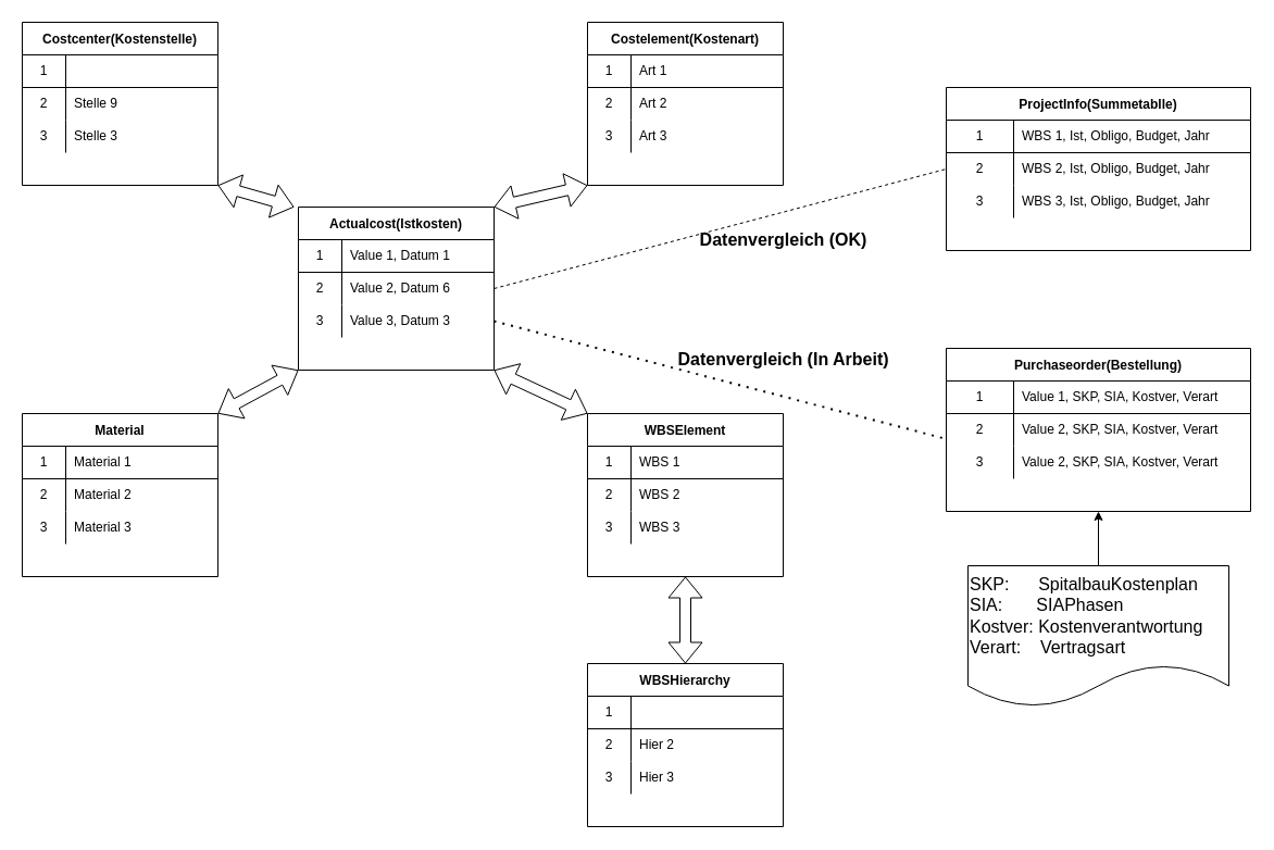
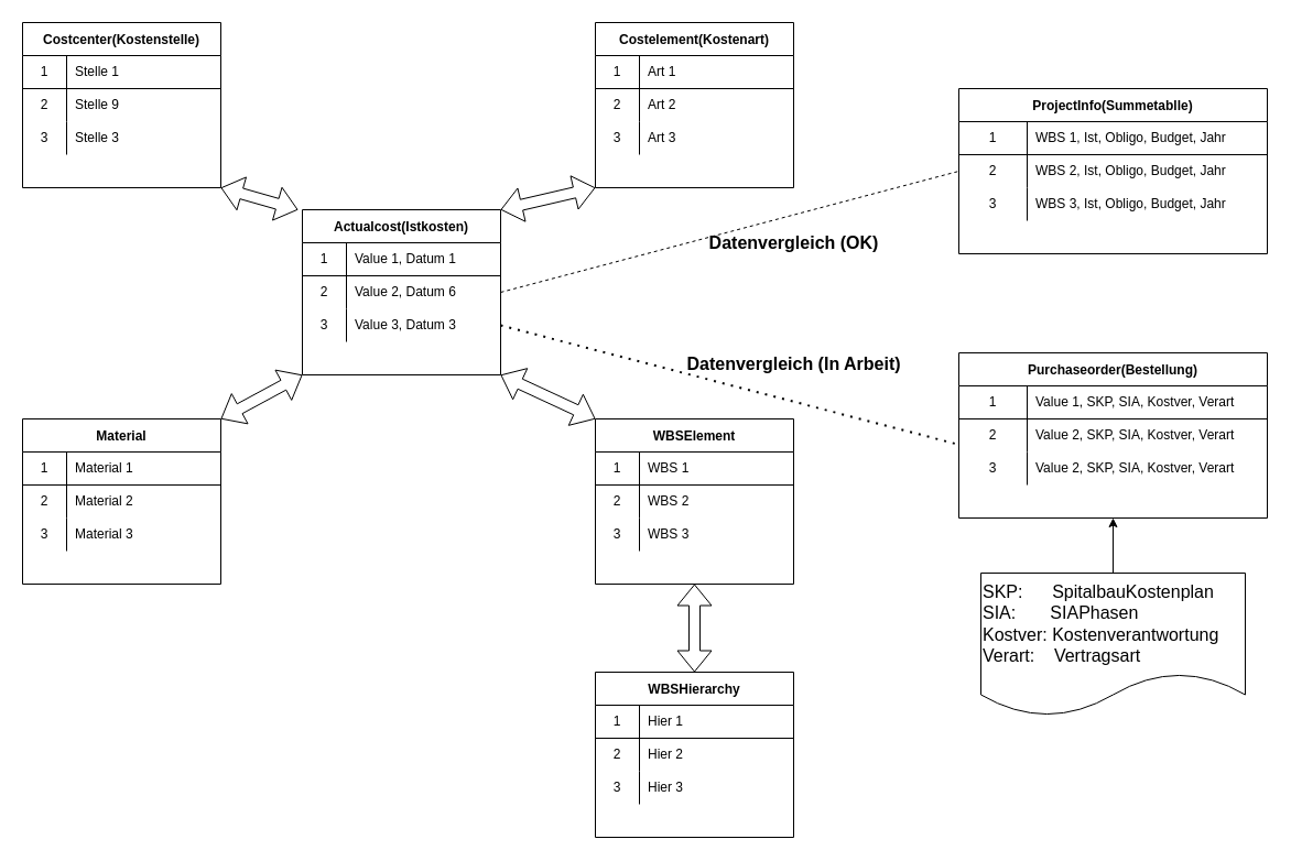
+ <mxCell id="15" value="Stelle 1" style="shape=partialRectangle;html=1;whiteSpace=wrap;connectable=0;fillColor=none;top=0;left=0;bottom=0;right=0;align=left;spacingLeft=6;overflow=hidden;" vertex="1" parent="13"><mxGeometry x="40" width="140" height="30" as="geometry" /></mxCell>
+ <mxCell id="55" value="Hier 1" style="shape=partialRectangle;html=1;whiteSpace=wrap;connectable=0;fillColor=none;top=0;left=0;bottom=0;right=0;align=left;spacingLeft=6;overflow=hidden;" vertex="1" parent="53"><mxGeometry x="40" width="140" height="30" as="geometry" /></mxCell>
